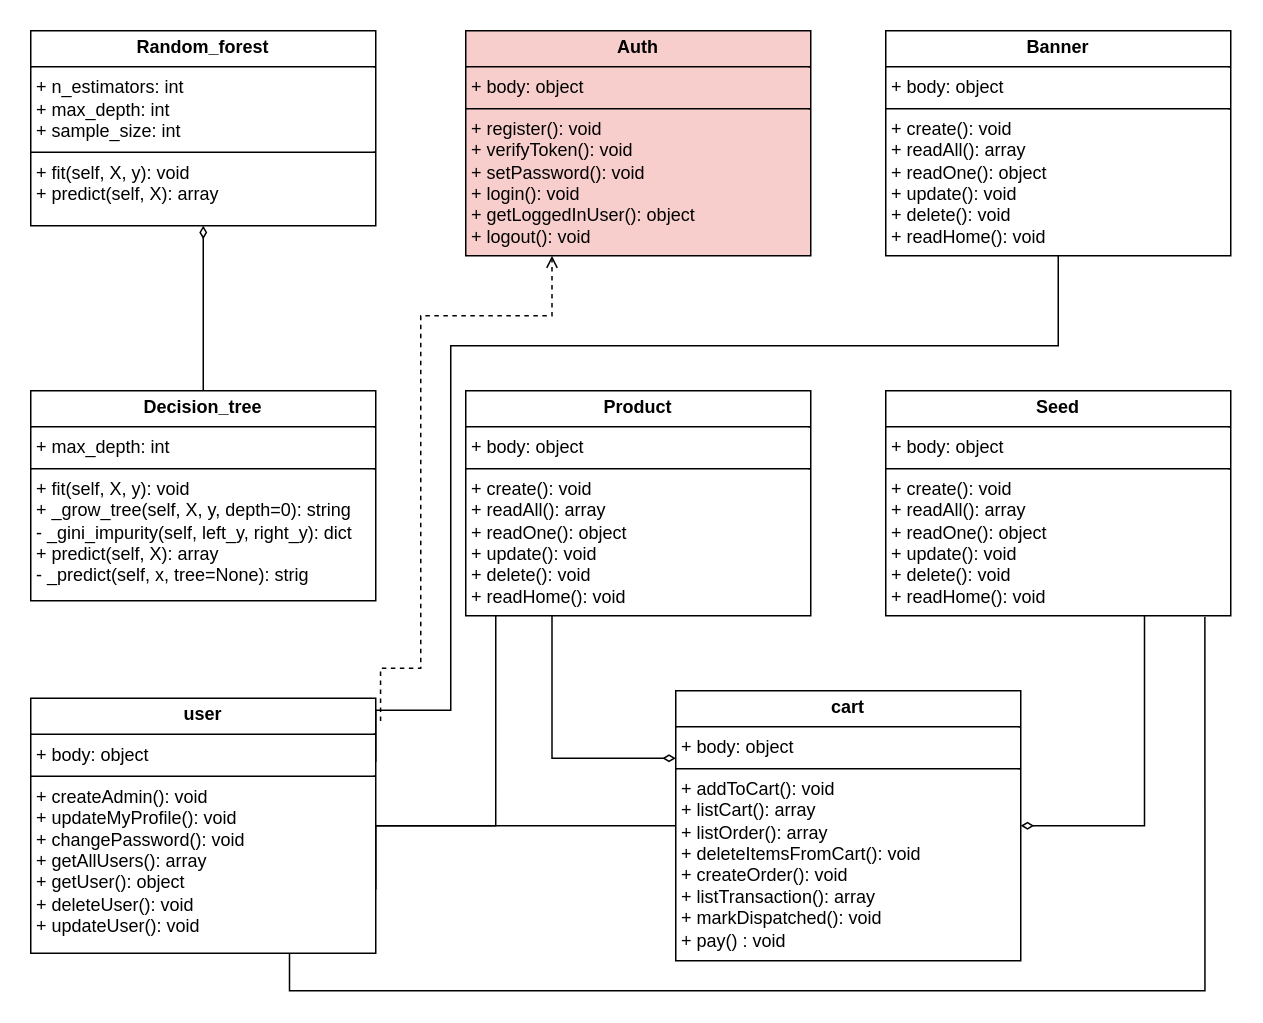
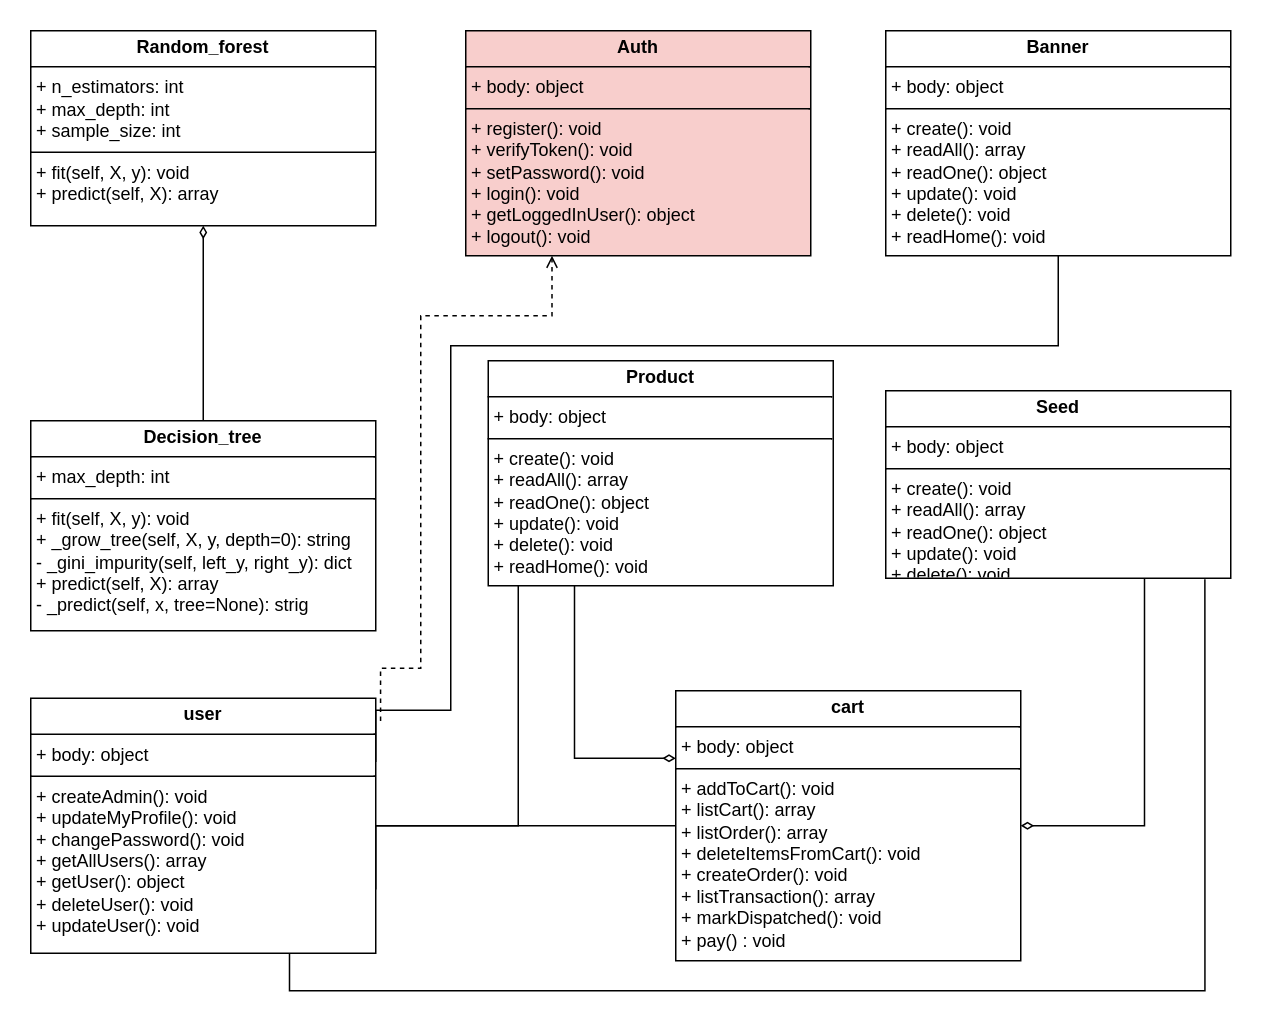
- <mxCell id="3" value="&lt;p style=&quot;margin:0px;margin-top:4px;text-align:center;&quot;&gt;&lt;b&gt;Decision_tree&lt;/b&gt;&lt;/p&gt;&lt;hr size=&quot;1&quot; style=&quot;border-style:solid;&quot;&gt;&lt;p style=&quot;margin:0px;margin-left:4px;&quot;&gt;+ max_depth: int&lt;/p&gt;&lt;hr size=&quot;1&quot; style=&quot;border-style:solid;&quot;&gt;&lt;p style=&quot;margin:0px;margin-left:4px;&quot;&gt;+ fit(self, X, y): void&lt;/p&gt;&lt;p style=&quot;margin:0px;margin-left:4px;&quot;&gt;+&amp;nbsp;_grow_tree(self, X, y, depth=0): string&lt;/p&gt;&lt;p style=&quot;margin:0px;margin-left:4px;&quot;&gt;-&amp;nbsp;_gini_impurity(self, left_y, right_y): dict&lt;/p&gt;&lt;p style=&quot;margin:0px;margin-left:4px;&quot;&gt;+&amp;nbsp;predict(self, X): array&lt;/p&gt;&lt;p style=&quot;margin:0px;margin-left:4px;&quot;&gt;-&amp;nbsp;_predict(self, x, tree=None): strig&lt;/p&gt;" style="verticalAlign=top;align=left;overflow=fill;html=1;whiteSpace=wrap;" vertex="1" parent="1"><mxGeometry x="20" y="260" width="230" height="140" as="geometry" /></mxCell>
+ <mxCell id="3" value="&lt;p style=&quot;margin:0px;margin-top:4px;text-align:center;&quot;&gt;&lt;b&gt;Decision_tree&lt;/b&gt;&lt;/p&gt;&lt;hr size=&quot;1&quot; style=&quot;border-style:solid;&quot;&gt;&lt;p style=&quot;margin:0px;margin-left:4px;&quot;&gt;+ max_depth: int&lt;/p&gt;&lt;hr size=&quot;1&quot; style=&quot;border-style:solid;&quot;&gt;&lt;p style=&quot;margin:0px;margin-left:4px;&quot;&gt;+ fit(self, X, y): void&lt;/p&gt;&lt;p style=&quot;margin:0px;margin-left:4px;&quot;&gt;+&amp;nbsp;_grow_tree(self, X, y, depth=0): string&lt;/p&gt;&lt;p style=&quot;margin:0px;margin-left:4px;&quot;&gt;-&amp;nbsp;_gini_impurity(self, left_y, right_y): dict&lt;/p&gt;&lt;p style=&quot;margin:0px;margin-left:4px;&quot;&gt;+&amp;nbsp;predict(self, X): array&lt;/p&gt;&lt;p style=&quot;margin:0px;margin-left:4px;&quot;&gt;-&amp;nbsp;_predict(self, x, tree=None): strig&lt;/p&gt;" style="verticalAlign=top;align=left;overflow=fill;html=1;whiteSpace=wrap;" vertex="1" parent="1"><mxGeometry x="20" y="280" width="230" height="140" as="geometry" /></mxCell>
- <mxCell id="8" value="&lt;p style=&quot;margin:0px;margin-top:4px;text-align:center;&quot;&gt;&lt;b&gt;Product&lt;/b&gt;&lt;/p&gt;&lt;hr size=&quot;1&quot; style=&quot;border-style:solid;&quot;&gt;&lt;p style=&quot;margin:0px;margin-left:4px;&quot;&gt;+ body: object&lt;/p&gt;&lt;hr size=&quot;1&quot; style=&quot;border-style:solid;&quot;&gt;&lt;p style=&quot;margin:0px;margin-left:4px;&quot;&gt;+ create(): void&lt;/p&gt;&lt;p style=&quot;margin:0px;margin-left:4px;&quot;&gt;+ readAll(): array&lt;/p&gt;&lt;p style=&quot;margin:0px;margin-left:4px;&quot;&gt;+ readOne(): object&lt;/p&gt;&lt;p style=&quot;margin:0px;margin-left:4px;&quot;&gt;+ update(): void&lt;/p&gt;&lt;p style=&quot;margin:0px;margin-left:4px;&quot;&gt;+ delete(): void&lt;/p&gt;&lt;p style=&quot;margin:0px;margin-left:4px;&quot;&gt;+ readHome(): void&lt;/p&gt;" style="verticalAlign=top;align=left;overflow=fill;html=1;whiteSpace=wrap;" vertex="1" parent="1"><mxGeometry x="310" y="260" width="230" height="150" as="geometry" /></mxCell>
+ <mxCell id="8" value="&lt;p style=&quot;margin:0px;margin-top:4px;text-align:center;&quot;&gt;&lt;b&gt;Product&lt;/b&gt;&lt;/p&gt;&lt;hr size=&quot;1&quot; style=&quot;border-style:solid;&quot;&gt;&lt;p style=&quot;margin:0px;margin-left:4px;&quot;&gt;+ body: object&lt;/p&gt;&lt;hr size=&quot;1&quot; style=&quot;border-style:solid;&quot;&gt;&lt;p style=&quot;margin:0px;margin-left:4px;&quot;&gt;+ create(): void&lt;/p&gt;&lt;p style=&quot;margin:0px;margin-left:4px;&quot;&gt;+ readAll(): array&lt;/p&gt;&lt;p style=&quot;margin:0px;margin-left:4px;&quot;&gt;+ readOne(): object&lt;/p&gt;&lt;p style=&quot;margin:0px;margin-left:4px;&quot;&gt;+ update(): void&lt;/p&gt;&lt;p style=&quot;margin:0px;margin-left:4px;&quot;&gt;+ delete(): void&lt;/p&gt;&lt;p style=&quot;margin:0px;margin-left:4px;&quot;&gt;+ readHome(): void&lt;/p&gt;" style="verticalAlign=top;align=left;overflow=fill;html=1;whiteSpace=wrap;" vertex="1" parent="1"><mxGeometry x="325" y="240" width="230" height="150" as="geometry" /></mxCell>
- <mxCell id="10" value="&lt;p style=&quot;margin:0px;margin-top:4px;text-align:center;&quot;&gt;&lt;b&gt;Seed&lt;/b&gt;&lt;/p&gt;&lt;hr size=&quot;1&quot; style=&quot;border-style:solid;&quot;&gt;&lt;p style=&quot;margin:0px;margin-left:4px;&quot;&gt;+ body: object&lt;/p&gt;&lt;hr size=&quot;1&quot; style=&quot;border-style:solid;&quot;&gt;&lt;p style=&quot;margin:0px;margin-left:4px;&quot;&gt;+ create(): void&lt;/p&gt;&lt;p style=&quot;margin:0px;margin-left:4px;&quot;&gt;+ readAll(): array&lt;/p&gt;&lt;p style=&quot;margin:0px;margin-left:4px;&quot;&gt;+ readOne(): object&lt;/p&gt;&lt;p style=&quot;margin:0px;margin-left:4px;&quot;&gt;+ update(): void&lt;/p&gt;&lt;p style=&quot;margin:0px;margin-left:4px;&quot;&gt;+ delete(): void&lt;/p&gt;&lt;p style=&quot;margin:0px;margin-left:4px;&quot;&gt;+ readHome(): void&lt;/p&gt;" style="verticalAlign=top;align=left;overflow=fill;html=1;whiteSpace=wrap;" vertex="1" parent="1"><mxGeometry x="590" y="260" width="230" height="150" as="geometry" /></mxCell>
+ <mxCell id="10" value="&lt;p style=&quot;margin:0px;margin-top:4px;text-align:center;&quot;&gt;&lt;b&gt;Seed&lt;/b&gt;&lt;/p&gt;&lt;hr size=&quot;1&quot; style=&quot;border-style:solid;&quot;&gt;&lt;p style=&quot;margin:0px;margin-left:4px;&quot;&gt;+ body: object&lt;/p&gt;&lt;hr size=&quot;1&quot; style=&quot;border-style:solid;&quot;&gt;&lt;p style=&quot;margin:0px;margin-left:4px;&quot;&gt;+ create(): void&lt;/p&gt;&lt;p style=&quot;margin:0px;margin-left:4px;&quot;&gt;+ readAll(): array&lt;/p&gt;&lt;p style=&quot;margin:0px;margin-left:4px;&quot;&gt;+ readOne(): object&lt;/p&gt;&lt;p style=&quot;margin:0px;margin-left:4px;&quot;&gt;+ update(): void&lt;/p&gt;&lt;p style=&quot;margin:0px;margin-left:4px;&quot;&gt;+ delete(): void&lt;/p&gt;&lt;p style=&quot;margin:0px;margin-left:4px;&quot;&gt;+ readHome(): void&lt;/p&gt;" style="verticalAlign=top;align=left;overflow=fill;html=1;whiteSpace=wrap;" vertex="1" parent="1"><mxGeometry x="590" y="260" width="230" height="125" as="geometry" /></mxCell>
